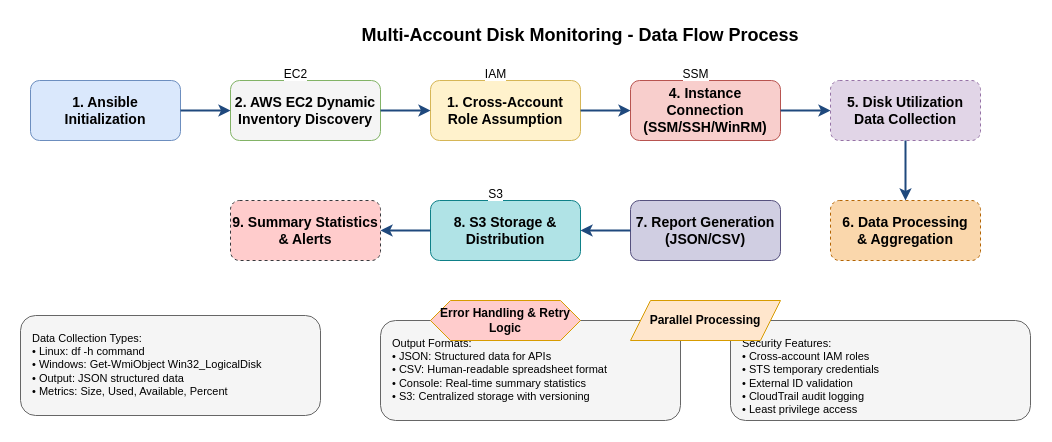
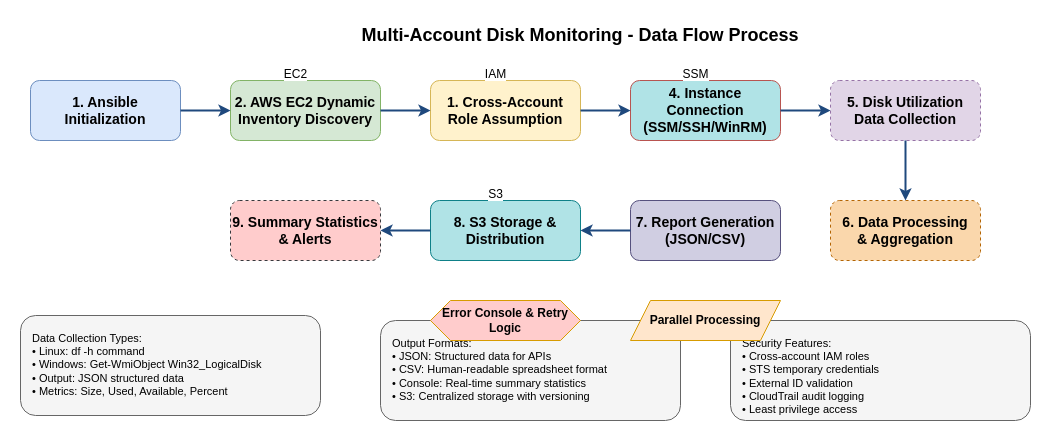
- <mxCell id="4" value="2. AWS EC2 Dynamic&#10;Inventory Discovery" style="rounded=1;whiteSpace=wrap;html=1;fillColor=#f5f5f5;strokeColor=#82b366;fontSize=14;fontStyle=1;" vertex="1" parent="1"><mxGeometry x="230" y="80" width="150" height="60" as="geometry" /></mxCell>
+ <mxCell id="4" value="2. AWS EC2 Dynamic&#10;Inventory Discovery" style="rounded=1;whiteSpace=wrap;html=1;fillColor=#d5e8d4;strokeColor=#82b366;fontSize=14;fontStyle=1;" vertex="1" parent="1"><mxGeometry x="230" y="80" width="150" height="60" as="geometry" /></mxCell>
- <mxCell id="6" value="4. Instance Connection&#10;(SSM/SSH/WinRM)" style="rounded=1;whiteSpace=wrap;html=1;fillColor=#f8cecc;strokeColor=#b85450;fontSize=14;fontStyle=1;" vertex="1" parent="1"><mxGeometry x="630" y="80" width="150" height="60" as="geometry" /></mxCell>
+ <mxCell id="6" value="4. Instance Connection&#10;(SSM/SSH/WinRM)" style="rounded=1;whiteSpace=wrap;html=1;fillColor=#b0e3e6;strokeColor=#b85450;fontSize=14;fontStyle=1;" vertex="1" parent="1"><mxGeometry x="630" y="80" width="150" height="60" as="geometry" /></mxCell>
- <mxCell id="27" value="Error Handling &amp; Retry Logic" style="shape=hexagon;perimeter=hexagonPerimeter2;whiteSpace=wrap;html=1;fixedSize=1;fillColor=#ffcccc;strokeColor=#d79b00;fontSize=12;fontStyle=1;" vertex="1" parent="1"><mxGeometry x="430" y="300" width="150" height="40" as="geometry" /></mxCell>
+ <mxCell id="27" value="Error Console &amp; Retry Logic" style="shape=hexagon;perimeter=hexagonPerimeter2;whiteSpace=wrap;html=1;fixedSize=1;fillColor=#ffcccc;strokeColor=#d79b00;fontSize=12;fontStyle=1;" vertex="1" parent="1"><mxGeometry x="430" y="300" width="150" height="40" as="geometry" /></mxCell>
